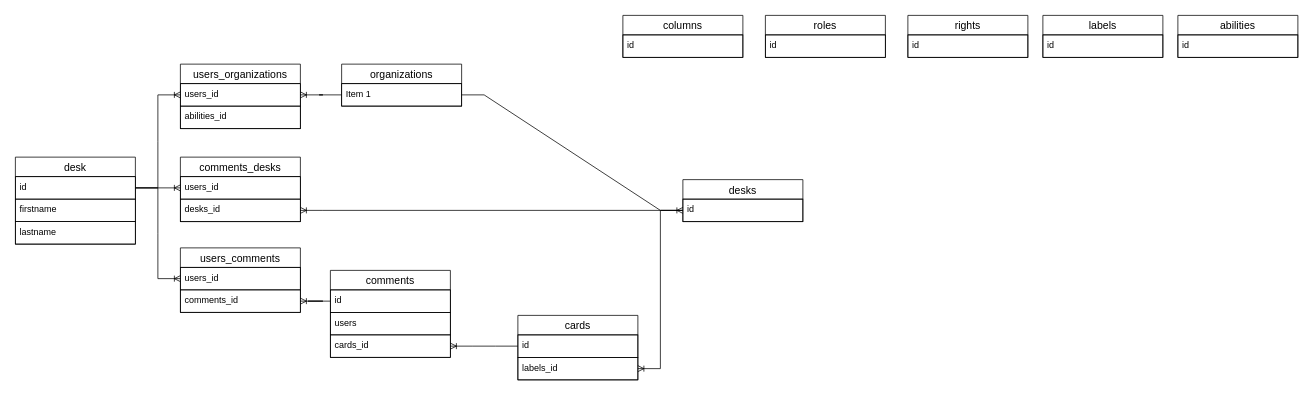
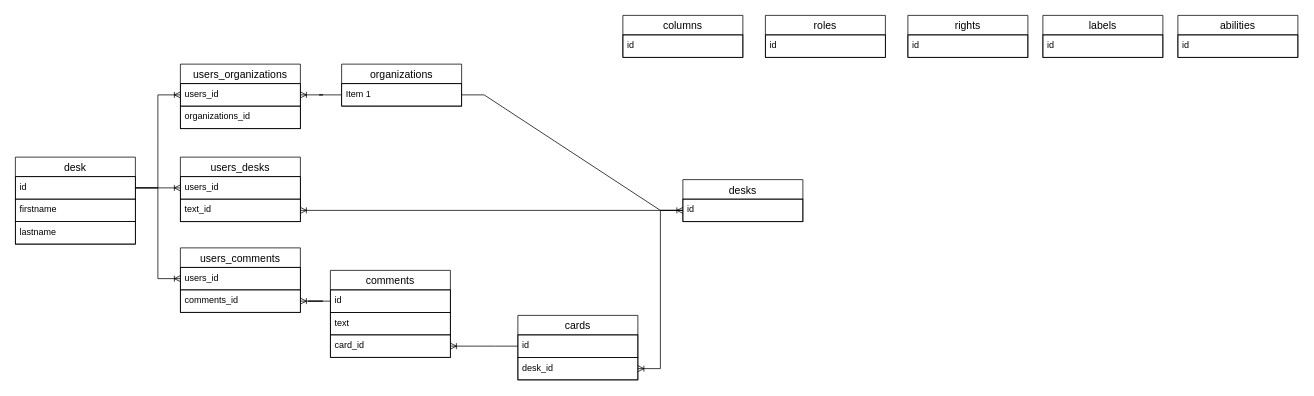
- <mxCell id="12" value="abilities_id" style="text;strokeColor=default;fillColor=none;spacingLeft=4;spacingRight=4;overflow=hidden;rotatable=0;points=[[0,0.5],[1,0.5]];portConstraint=eastwest;fontSize=12;" vertex="1" parent="10"><mxGeometry y="56" width="160" height="30" as="geometry" /></mxCell>
+ <mxCell id="12" value="organizations_id" style="text;strokeColor=default;fillColor=none;spacingLeft=4;spacingRight=4;overflow=hidden;rotatable=0;points=[[0,0.5],[1,0.5]];portConstraint=eastwest;fontSize=12;" vertex="1" parent="10"><mxGeometry y="56" width="160" height="30" as="geometry" /></mxCell>
- <mxCell id="21" value="comments_desks" style="swimlane;fontStyle=0;childLayout=stackLayout;horizontal=1;startSize=26;horizontalStack=0;resizeParent=1;resizeParentMax=0;resizeLast=0;collapsible=1;marginBottom=0;align=center;fontSize=14;" vertex="1" parent="1"><mxGeometry x="240" y="209" width="160" height="86" as="geometry" /></mxCell>
+ <mxCell id="21" value="users_desks" style="swimlane;fontStyle=0;childLayout=stackLayout;horizontal=1;startSize=26;horizontalStack=0;resizeParent=1;resizeParentMax=0;resizeLast=0;collapsible=1;marginBottom=0;align=center;fontSize=14;" vertex="1" parent="1"><mxGeometry x="240" y="209" width="160" height="86" as="geometry" /></mxCell>
- <mxCell id="23" value="desks_id" style="text;strokeColor=default;fillColor=none;spacingLeft=4;spacingRight=4;overflow=hidden;rotatable=0;points=[[0,0.5],[1,0.5]];portConstraint=eastwest;fontSize=12;" vertex="1" parent="21"><mxGeometry y="56" width="160" height="30" as="geometry" /></mxCell>
+ <mxCell id="23" value="text_id" style="text;strokeColor=default;fillColor=none;spacingLeft=4;spacingRight=4;overflow=hidden;rotatable=0;points=[[0,0.5],[1,0.5]];portConstraint=eastwest;fontSize=12;" vertex="1" parent="21"><mxGeometry y="56" width="160" height="30" as="geometry" /></mxCell>
- <mxCell id="32" value="users" style="text;strokeColor=default;fillColor=none;spacingLeft=4;spacingRight=4;overflow=hidden;rotatable=0;points=[[0,0.5],[1,0.5]];portConstraint=eastwest;fontSize=12;" vertex="1" parent="30"><mxGeometry y="56" width="160" height="30" as="geometry" /></mxCell>
+ <mxCell id="32" value="text" style="text;strokeColor=default;fillColor=none;spacingLeft=4;spacingRight=4;overflow=hidden;rotatable=0;points=[[0,0.5],[1,0.5]];portConstraint=eastwest;fontSize=12;" vertex="1" parent="30"><mxGeometry y="56" width="160" height="30" as="geometry" /></mxCell>
- <mxCell id="33" value="cards_id" style="text;strokeColor=default;fillColor=none;spacingLeft=4;spacingRight=4;overflow=hidden;rotatable=0;points=[[0,0.5],[1,0.5]];portConstraint=eastwest;fontSize=12;" vertex="1" parent="30"><mxGeometry y="86" width="160" height="30" as="geometry" /></mxCell>
+ <mxCell id="33" value="card_id" style="text;strokeColor=default;fillColor=none;spacingLeft=4;spacingRight=4;overflow=hidden;rotatable=0;points=[[0,0.5],[1,0.5]];portConstraint=eastwest;fontSize=12;" vertex="1" parent="30"><mxGeometry y="86" width="160" height="30" as="geometry" /></mxCell>
- <mxCell id="18" value="labels_id" style="text;strokeColor=default;fillColor=none;spacingLeft=4;spacingRight=4;overflow=hidden;rotatable=0;points=[[0,0.5],[1,0.5]];portConstraint=eastwest;fontSize=12;" vertex="1" parent="16"><mxGeometry y="56" width="160" height="30" as="geometry" /></mxCell>
+ <mxCell id="18" value="desk_id" style="text;strokeColor=default;fillColor=none;spacingLeft=4;spacingRight=4;overflow=hidden;rotatable=0;points=[[0,0.5],[1,0.5]];portConstraint=eastwest;fontSize=12;" vertex="1" parent="16"><mxGeometry y="56" width="160" height="30" as="geometry" /></mxCell>
